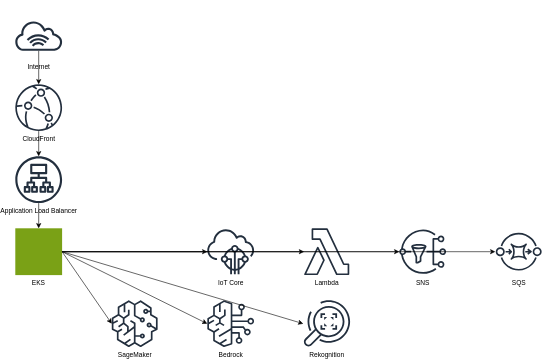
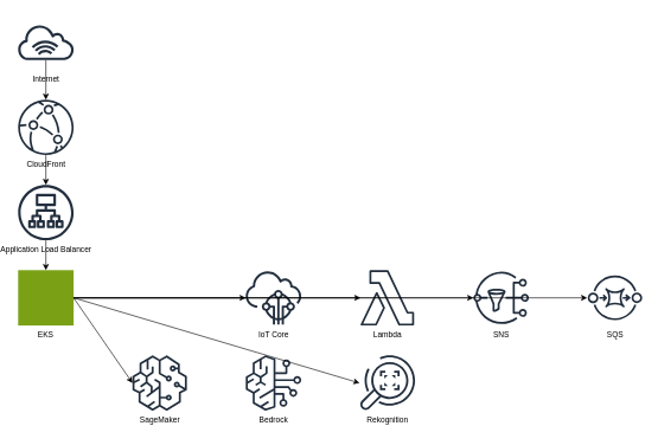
- <mxCell id="21" value="" style="endArrow=classic;html=1;exitX=1;exitY=0.5;exitDx=0;exitDy=0;entryX=0;entryY=0.5;entryDx=0;entryDy=0;" edge="1" parent="1" source="5" target="11"><mxGeometry width="50" height="50" relative="1" as="geometry" /></mxCell>
